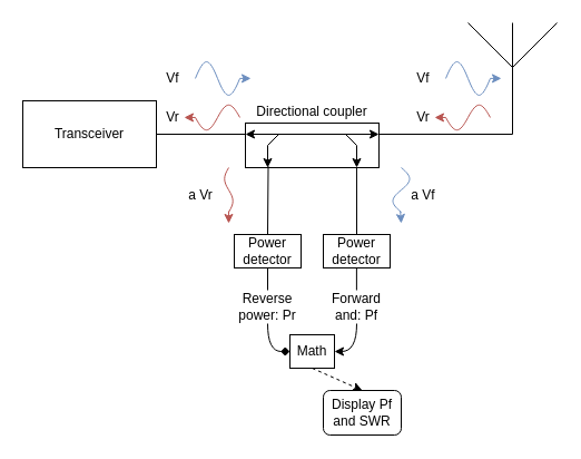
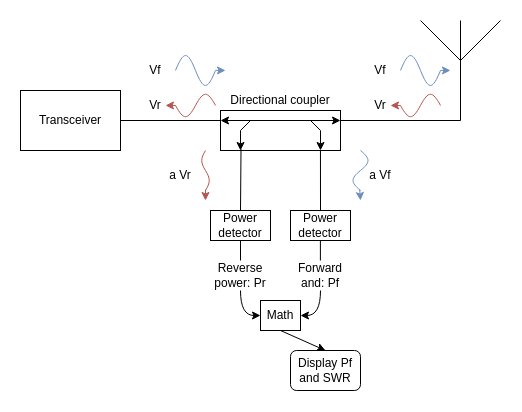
- <mxCell id="2" value="Transceiver" style="rounded=0;whiteSpace=wrap;html=1;" vertex="1" parent="1"><mxGeometry x="20" y="90" width="120" height="60" as="geometry" /></mxCell>
+ <mxCell id="2" value="Transceiver" style="rounded=0;whiteSpace=wrap;html=1;" vertex="1" parent="1"><mxGeometry x="20" y="90" width="100" height="60" as="geometry" /></mxCell>
- <mxCell id="39" value="" style="endArrow=diamond;html=1;exitX=0.5;exitY=1;exitDx=0;exitDy=0;entryX=0;entryY=0.5;entryDx=0;entryDy=0;curved=1;strokeColor=default;" edge="1" parent="1" source="37" target="38"><mxGeometry width="50" height="50" relative="1" as="geometry"><mxPoint x="260" y="160" as="sourcePoint" /><mxPoint x="310" y="110" as="targetPoint" /><Array as="points"><mxPoint x="240" y="315" /></Array></mxGeometry></mxCell>
+ <mxCell id="39" value="" style="endArrow=classic;html=1;exitX=0.5;exitY=1;exitDx=0;exitDy=0;entryX=0;entryY=0.5;entryDx=0;entryDy=0;curved=1;strokeColor=default;" edge="1" parent="1" source="37" target="38"><mxGeometry width="50" height="50" relative="1" as="geometry"><mxPoint x="260" y="160" as="sourcePoint" /><mxPoint x="310" y="110" as="targetPoint" /><Array as="points"><mxPoint x="240" y="315" /></Array></mxGeometry></mxCell>
- <mxCell id="42" value="" style="endArrow=classic;html=1;rounded=0;exitX=0.5;exitY=1;exitDx=0;exitDy=0;entryX=0.5;entryY=0;entryDx=0;entryDy=0;dashed=1;" edge="1" parent="1" source="38" target="41"><mxGeometry width="50" height="50" relative="1" as="geometry"><mxPoint x="140" y="220" as="sourcePoint" /><mxPoint x="190" y="170" as="targetPoint" /></mxGeometry></mxCell>
+ <mxCell id="42" value="" style="endArrow=classic;html=1;rounded=0;exitX=0.5;exitY=1;exitDx=0;exitDy=0;entryX=0.5;entryY=0;entryDx=0;entryDy=0;" edge="1" parent="1" source="38" target="41"><mxGeometry width="50" height="50" relative="1" as="geometry"><mxPoint x="140" y="220" as="sourcePoint" /><mxPoint x="190" y="170" as="targetPoint" /></mxGeometry></mxCell>
